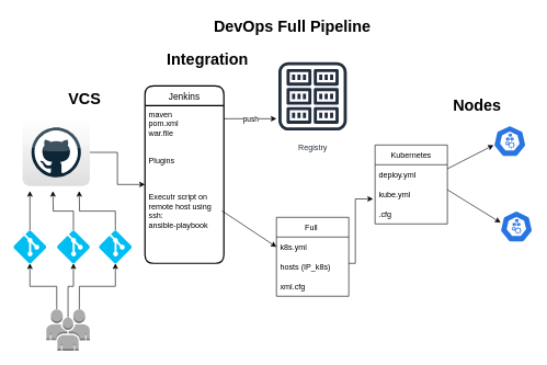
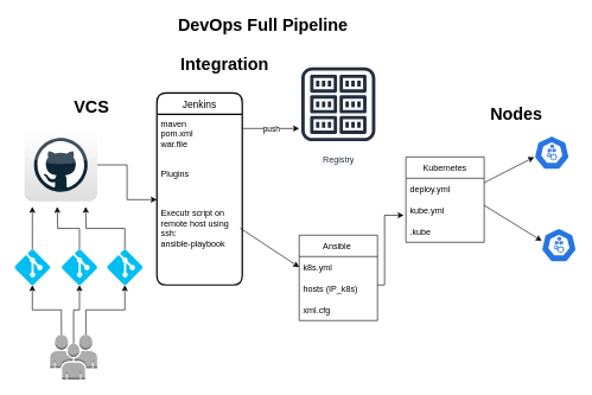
- <mxCell id="2" value="&lt;h1&gt;DevOps Full Pipeline&lt;/h1&gt;" style="text;html=1;strokeColor=none;fillColor=none;spacing=5;spacingTop=-20;whiteSpace=wrap;overflow=hidden;rounded=0;" vertex="1" parent="1"><mxGeometry x="320" y="20" width="290" height="40" as="geometry" /></mxCell>
+ <mxCell id="2" value="&lt;h1&gt;DevOps Full Pipeline&lt;/h1&gt;" style="text;html=1;strokeColor=none;fillColor=none;spacing=5;spacingTop=-20;whiteSpace=wrap;overflow=hidden;rounded=0;" vertex="1" parent="1"><mxGeometry x="245" y="15" width="290" height="40" as="geometry" /></mxCell>
- <mxCell id="26" value=".cfg" style="text;strokeColor=none;fillColor=none;align=left;verticalAlign=middle;spacingLeft=4;spacingRight=4;overflow=hidden;points=[[0,0.5],[1,0.5]];portConstraint=eastwest;rotatable=0;" vertex="1" parent="23"><mxGeometry y="90" width="110" height="30" as="geometry" /></mxCell>
+ <mxCell id="26" value=".kube" style="text;strokeColor=none;fillColor=none;align=left;verticalAlign=middle;spacingLeft=4;spacingRight=4;overflow=hidden;points=[[0,0.5],[1,0.5]];portConstraint=eastwest;rotatable=0;" vertex="1" parent="23"><mxGeometry y="90" width="110" height="30" as="geometry" /></mxCell>
- <mxCell id="19" value="Full " style="swimlane;fontStyle=0;childLayout=stackLayout;horizontal=1;startSize=30;horizontalStack=0;resizeParent=1;resizeParentMax=0;resizeLast=0;collapsible=1;marginBottom=0;" vertex="1" parent="1"><mxGeometry x="420" y="330" width="110" height="120" as="geometry" /></mxCell>
+ <mxCell id="19" value="Ansible " style="swimlane;fontStyle=0;childLayout=stackLayout;horizontal=1;startSize=30;horizontalStack=0;resizeParent=1;resizeParentMax=0;resizeLast=0;collapsible=1;marginBottom=0;" vertex="1" parent="1"><mxGeometry x="420" y="330" width="110" height="120" as="geometry" /></mxCell>
